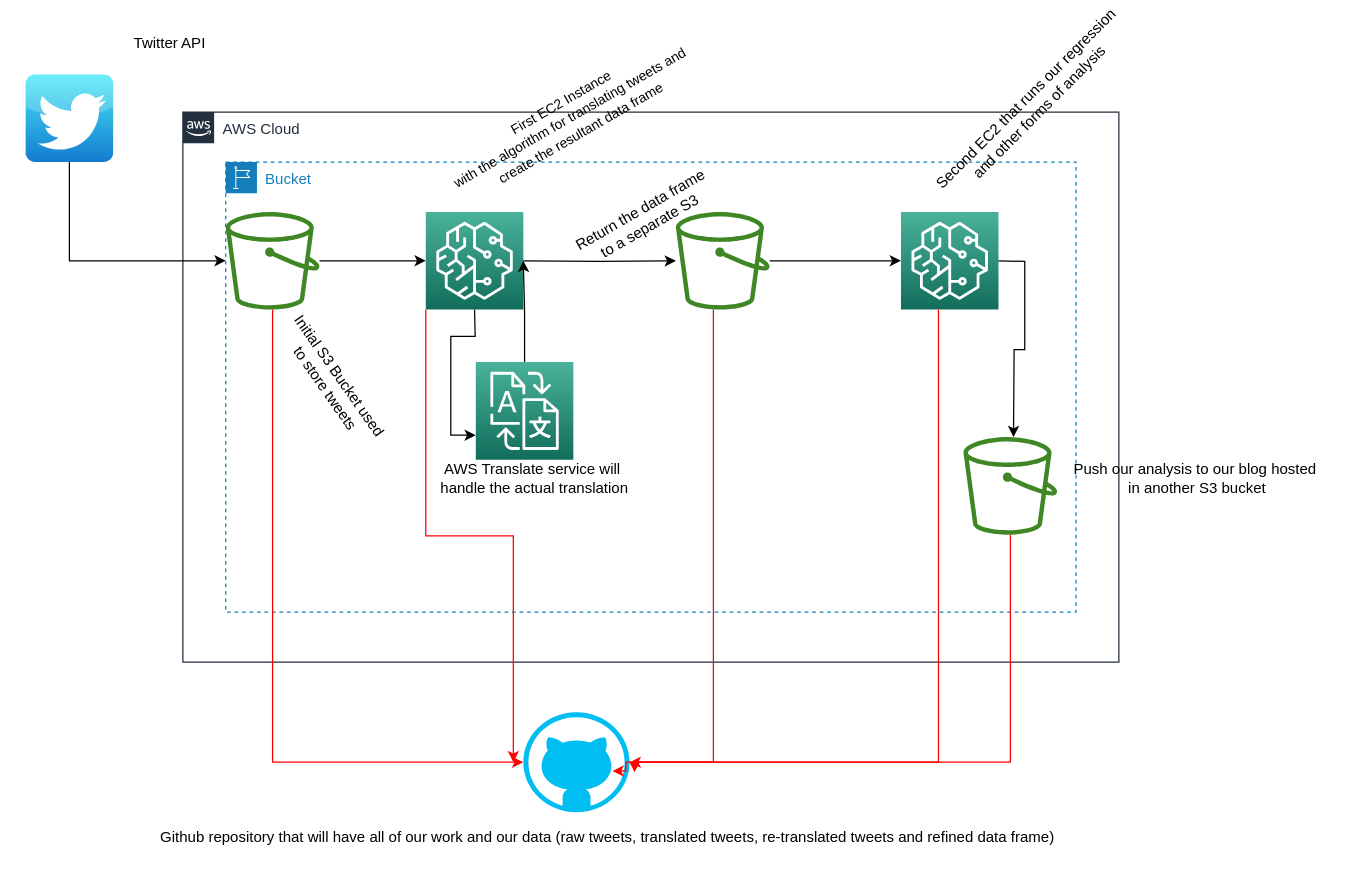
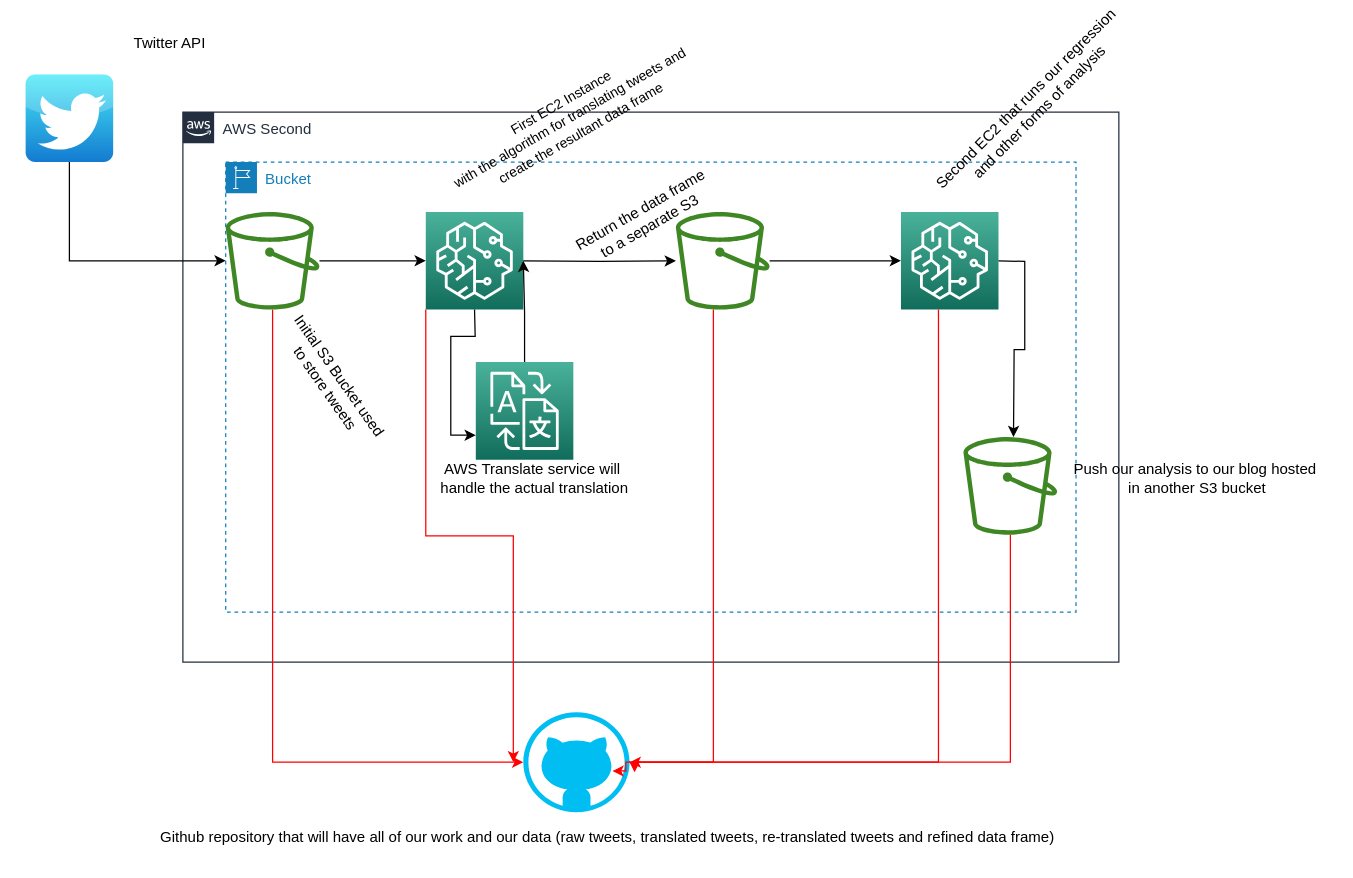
- <mxCell id="4" value="AWS Cloud" style="points=[[0,0],[0.25,0],[0.5,0],[0.75,0],[1,0],[1,0.25],[1,0.5],[1,0.75],[1,1],[0.75,1],[0.5,1],[0.25,1],[0,1],[0,0.75],[0,0.5],[0,0.25]];outlineConnect=0;gradientColor=none;html=1;whiteSpace=wrap;fontSize=12;fontStyle=0;shape=mxgraph.aws4.group;grIcon=mxgraph.aws4.group_aws_cloud_alt;strokeColor=#232F3E;fillColor=none;verticalAlign=top;align=left;spacingLeft=30;fontColor=#232F3E;dashed=0;labelBackgroundColor=#ffffff;" parent="1" vertex="1"><mxGeometry x="145.75" y="85" width="748.5" height="440" as="geometry" /></mxCell>
+ <mxCell id="4" value="AWS Second" style="points=[[0,0],[0.25,0],[0.5,0],[0.75,0],[1,0],[1,0.25],[1,0.5],[1,0.75],[1,1],[0.75,1],[0.5,1],[0.25,1],[0,1],[0,0.75],[0,0.5],[0,0.25]];outlineConnect=0;gradientColor=none;html=1;whiteSpace=wrap;fontSize=12;fontStyle=0;shape=mxgraph.aws4.group;grIcon=mxgraph.aws4.group_aws_cloud_alt;strokeColor=#232F3E;fillColor=none;verticalAlign=top;align=left;spacingLeft=30;fontColor=#232F3E;dashed=0;labelBackgroundColor=#ffffff;" parent="1" vertex="1"><mxGeometry x="145.75" y="85" width="748.5" height="440" as="geometry" /></mxCell>
